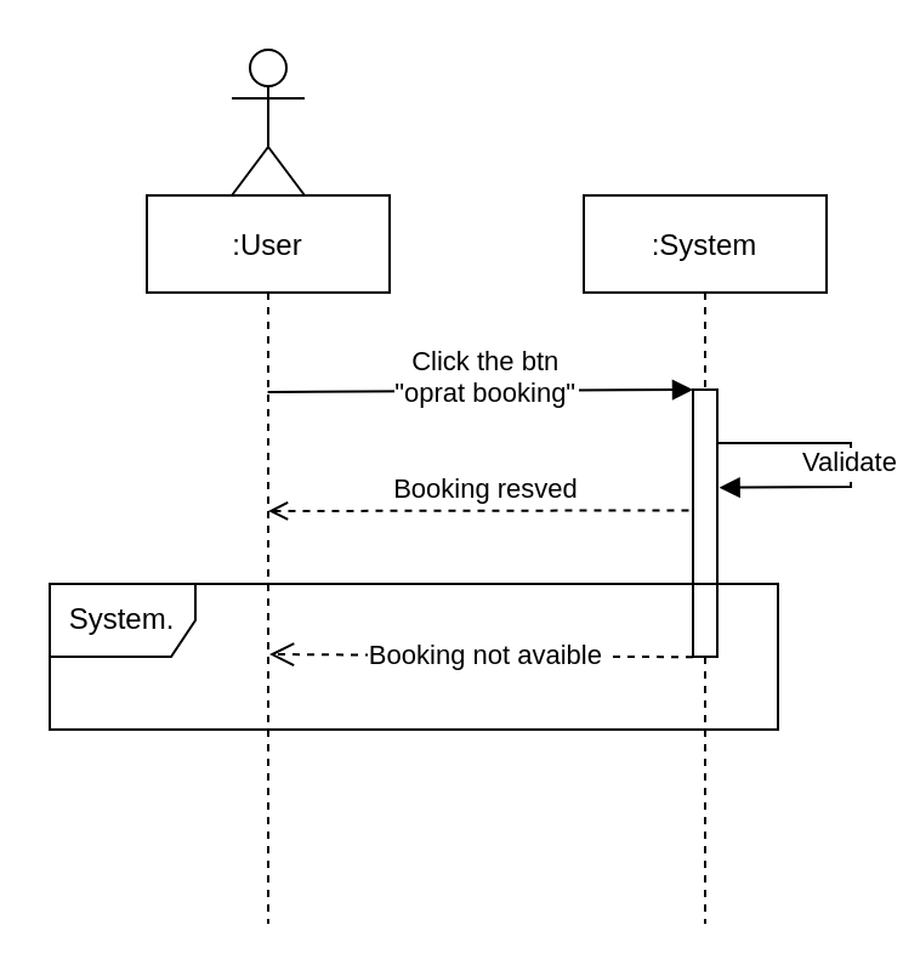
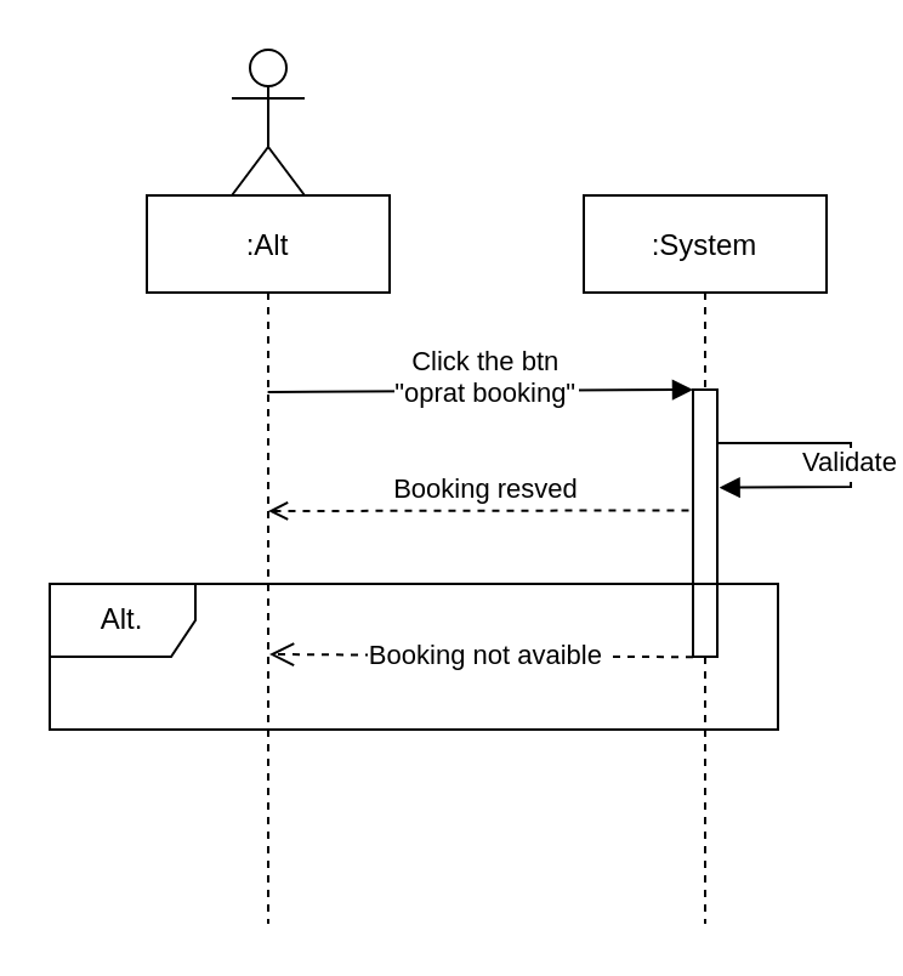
- <mxCell id="2" value=":User" style="shape=umlLifeline;perimeter=lifelinePerimeter;container=1;collapsible=0;recursiveResize=0;rounded=0;shadow=0;strokeWidth=1;" parent="1" vertex="1"><mxGeometry x="60" y="80" width="100" height="300" as="geometry" /></mxCell>
+ <mxCell id="2" value=":Alt" style="shape=umlLifeline;perimeter=lifelinePerimeter;container=1;collapsible=0;recursiveResize=0;rounded=0;shadow=0;strokeWidth=1;" parent="1" vertex="1"><mxGeometry x="60" y="80" width="100" height="300" as="geometry" /></mxCell>
- <mxCell id="10" value="System." style="shape=umlFrame;whiteSpace=wrap;html=1;" parent="1" vertex="1"><mxGeometry x="20" y="240" width="300" height="60" as="geometry" /></mxCell>
+ <mxCell id="10" value="Alt." style="shape=umlFrame;whiteSpace=wrap;html=1;" parent="1" vertex="1"><mxGeometry x="20" y="240" width="300" height="60" as="geometry" /></mxCell>
